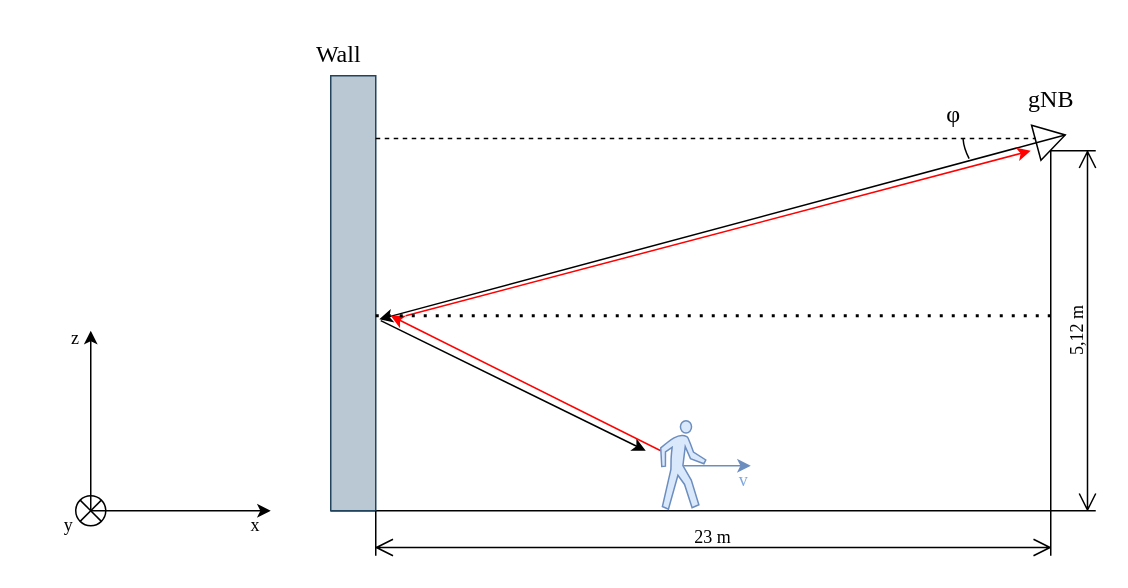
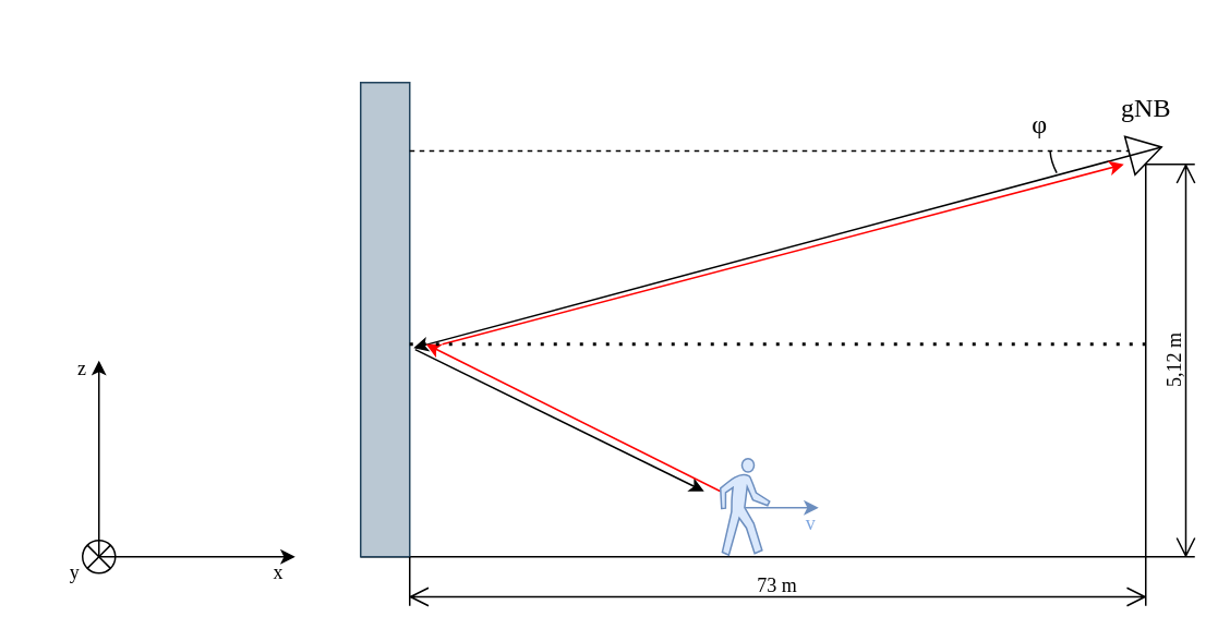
- <mxCell id="10" value="&lt;font face=&quot;LM Sans&quot;&gt;Wall&lt;/font&gt;" style="text;html=1;align=center;verticalAlign=middle;resizable=0;points=[];autosize=1;strokeColor=none;fillColor=none;fontSize=16;" parent="1" vertex="1"><mxGeometry x="200" y="20" width="50" height="30" as="geometry" /></mxCell>
- <mxCell id="29" value="&lt;font face=&quot;LM Sans&quot;&gt;23 m&lt;/font&gt;" style="shape=dimension;whiteSpace=wrap;html=1;align=center;points=[];verticalAlign=bottom;spacingBottom=3;labelBackgroundColor=none;" vertex="1" parent="1"><mxGeometry x="250" y="340" width="450" height="30" as="geometry" /></mxCell>
+ <mxCell id="29" value="&lt;font face=&quot;LM Sans&quot;&gt;73 m&lt;/font&gt;" style="shape=dimension;whiteSpace=wrap;html=1;align=center;points=[];verticalAlign=bottom;spacingBottom=3;labelBackgroundColor=none;" vertex="1" parent="1"><mxGeometry x="250" y="340" width="450" height="30" as="geometry" /></mxCell>
